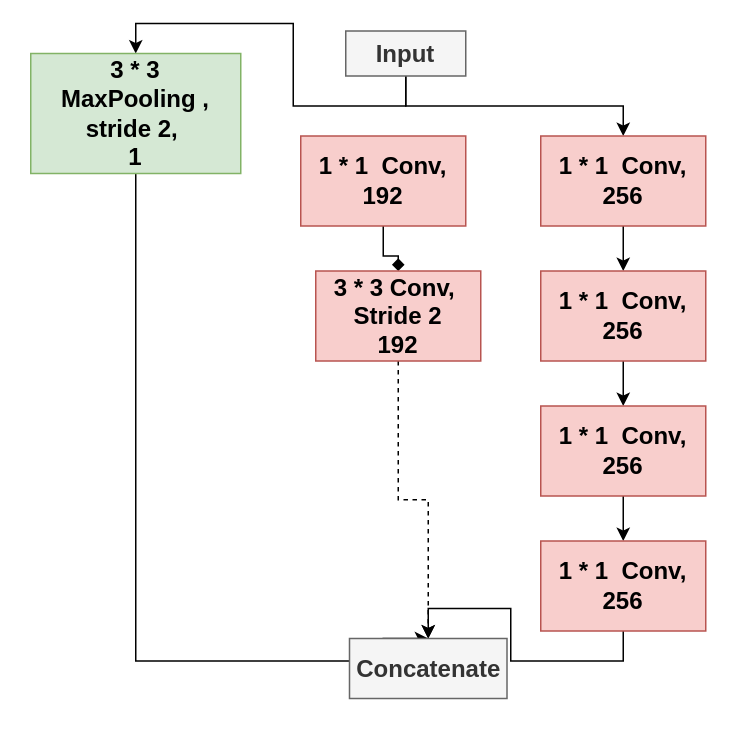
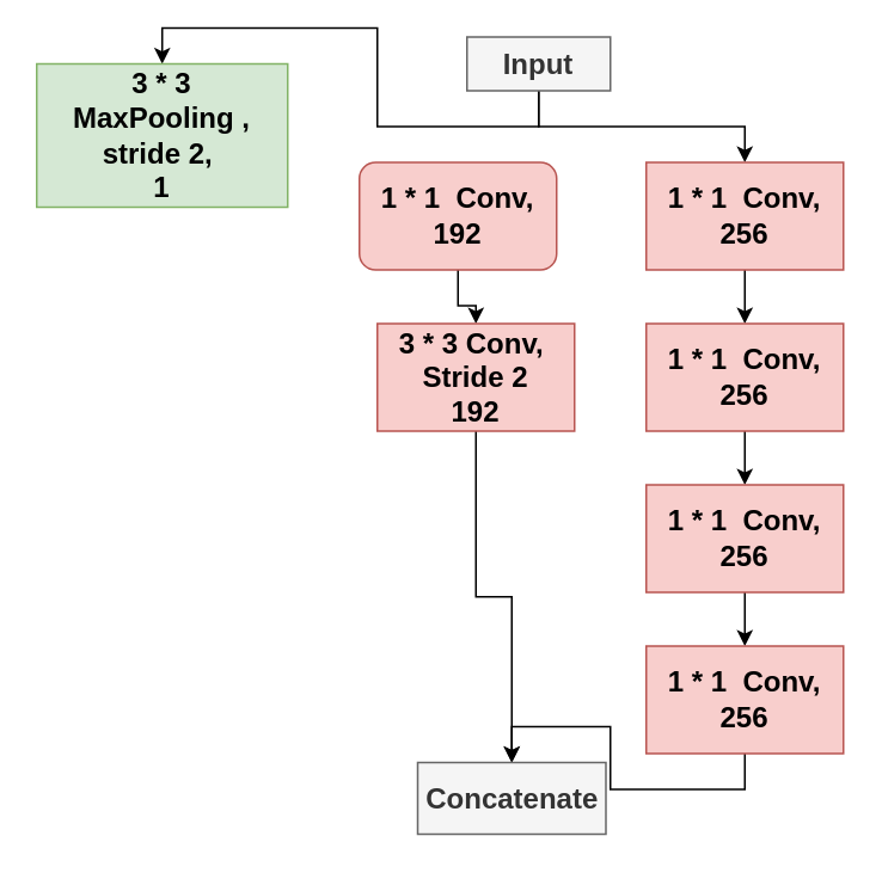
- <mxCell id="4" value="&lt;b&gt;&lt;font style=&quot;font-size: 16px;&quot;&gt;Input&lt;/font&gt;&lt;/b&gt;" style="rounded=0;whiteSpace=wrap;html=1;fillColor=#f5f5f5;fontColor=#333333;strokeColor=#666666;" vertex="1" parent="1"><mxGeometry x="230" y="20" width="80" height="30" as="geometry" /></mxCell>
+ <mxCell id="4" value="&lt;b&gt;&lt;font style=&quot;font-size: 16px;&quot;&gt;Input&lt;/font&gt;&lt;/b&gt;" style="rounded=0;whiteSpace=wrap;html=1;fillColor=#f5f5f5;fontColor=#333333;strokeColor=#666666;" vertex="1" parent="1"><mxGeometry x="260" y="20" width="80" height="30" as="geometry" /></mxCell>
- <mxCell id="8" value="&lt;span style=&quot;font-size: 16px;&quot;&gt;&lt;b&gt;1 * 1&amp;nbsp; Conv, 192&lt;/b&gt;&lt;/span&gt;" style="rounded=0;whiteSpace=wrap;html=1;fillColor=#f8cecc;strokeColor=#b85450;" vertex="1" parent="1"><mxGeometry x="200" y="90" width="110" height="60" as="geometry" /></mxCell>
+ <mxCell id="8" value="&lt;span style=&quot;font-size: 16px;&quot;&gt;&lt;b&gt;1 * 1&amp;nbsp; Conv, 192&lt;/b&gt;&lt;/span&gt;" style="whiteSpace=wrap;html=1;fillColor=#f8cecc;strokeColor=#b85450;rounded=1;" vertex="1" parent="1"><mxGeometry x="200" y="90" width="110" height="60" as="geometry" /></mxCell>
- <mxCell id="7" value="" style="edgeStyle=orthogonalEdgeStyle;rounded=0;orthogonalLoop=1;jettySize=auto;html=1;endArrow=diamond;" edge="1" parent="1" source="8" target="18"><mxGeometry relative="1" as="geometry" /></mxCell>
+ <mxCell id="7" value="" style="edgeStyle=orthogonalEdgeStyle;rounded=0;orthogonalLoop=1;jettySize=auto;html=1;" edge="1" parent="1" source="8" target="18"><mxGeometry relative="1" as="geometry" /></mxCell>
- <mxCell id="17" style="edgeStyle=orthogonalEdgeStyle;rounded=0;orthogonalLoop=1;jettySize=auto;html=1;exitX=0.5;exitY=1;exitDx=0;exitDy=0;entryX=0.5;entryY=0;entryDx=0;entryDy=0;dashed=1;" edge="1" parent="1" source="18" target="19"><mxGeometry relative="1" as="geometry"><mxPoint x="270" y="390" as="targetPoint" /></mxGeometry></mxCell>
+ <mxCell id="17" style="edgeStyle=orthogonalEdgeStyle;rounded=0;orthogonalLoop=1;jettySize=auto;html=1;exitX=0.5;exitY=1;exitDx=0;exitDy=0;entryX=0.5;entryY=0;entryDx=0;entryDy=0;" edge="1" parent="1" source="18" target="19"><mxGeometry relative="1" as="geometry"><mxPoint x="270" y="390" as="targetPoint" /></mxGeometry></mxCell>
- <mxCell id="5" style="edgeStyle=orthogonalEdgeStyle;rounded=0;orthogonalLoop=1;jettySize=auto;html=1;exitX=0.5;exitY=1;exitDx=0;exitDy=0;entryX=0.5;entryY=0;entryDx=0;entryDy=0;" edge="1" parent="1" source="6" target="19"><mxGeometry relative="1" as="geometry"><mxPoint x="120" y="430" as="targetPoint" /><Array as="points"><mxPoint x="90" y="440" /><mxPoint x="255" y="440" /></Array></mxGeometry></mxCell>
